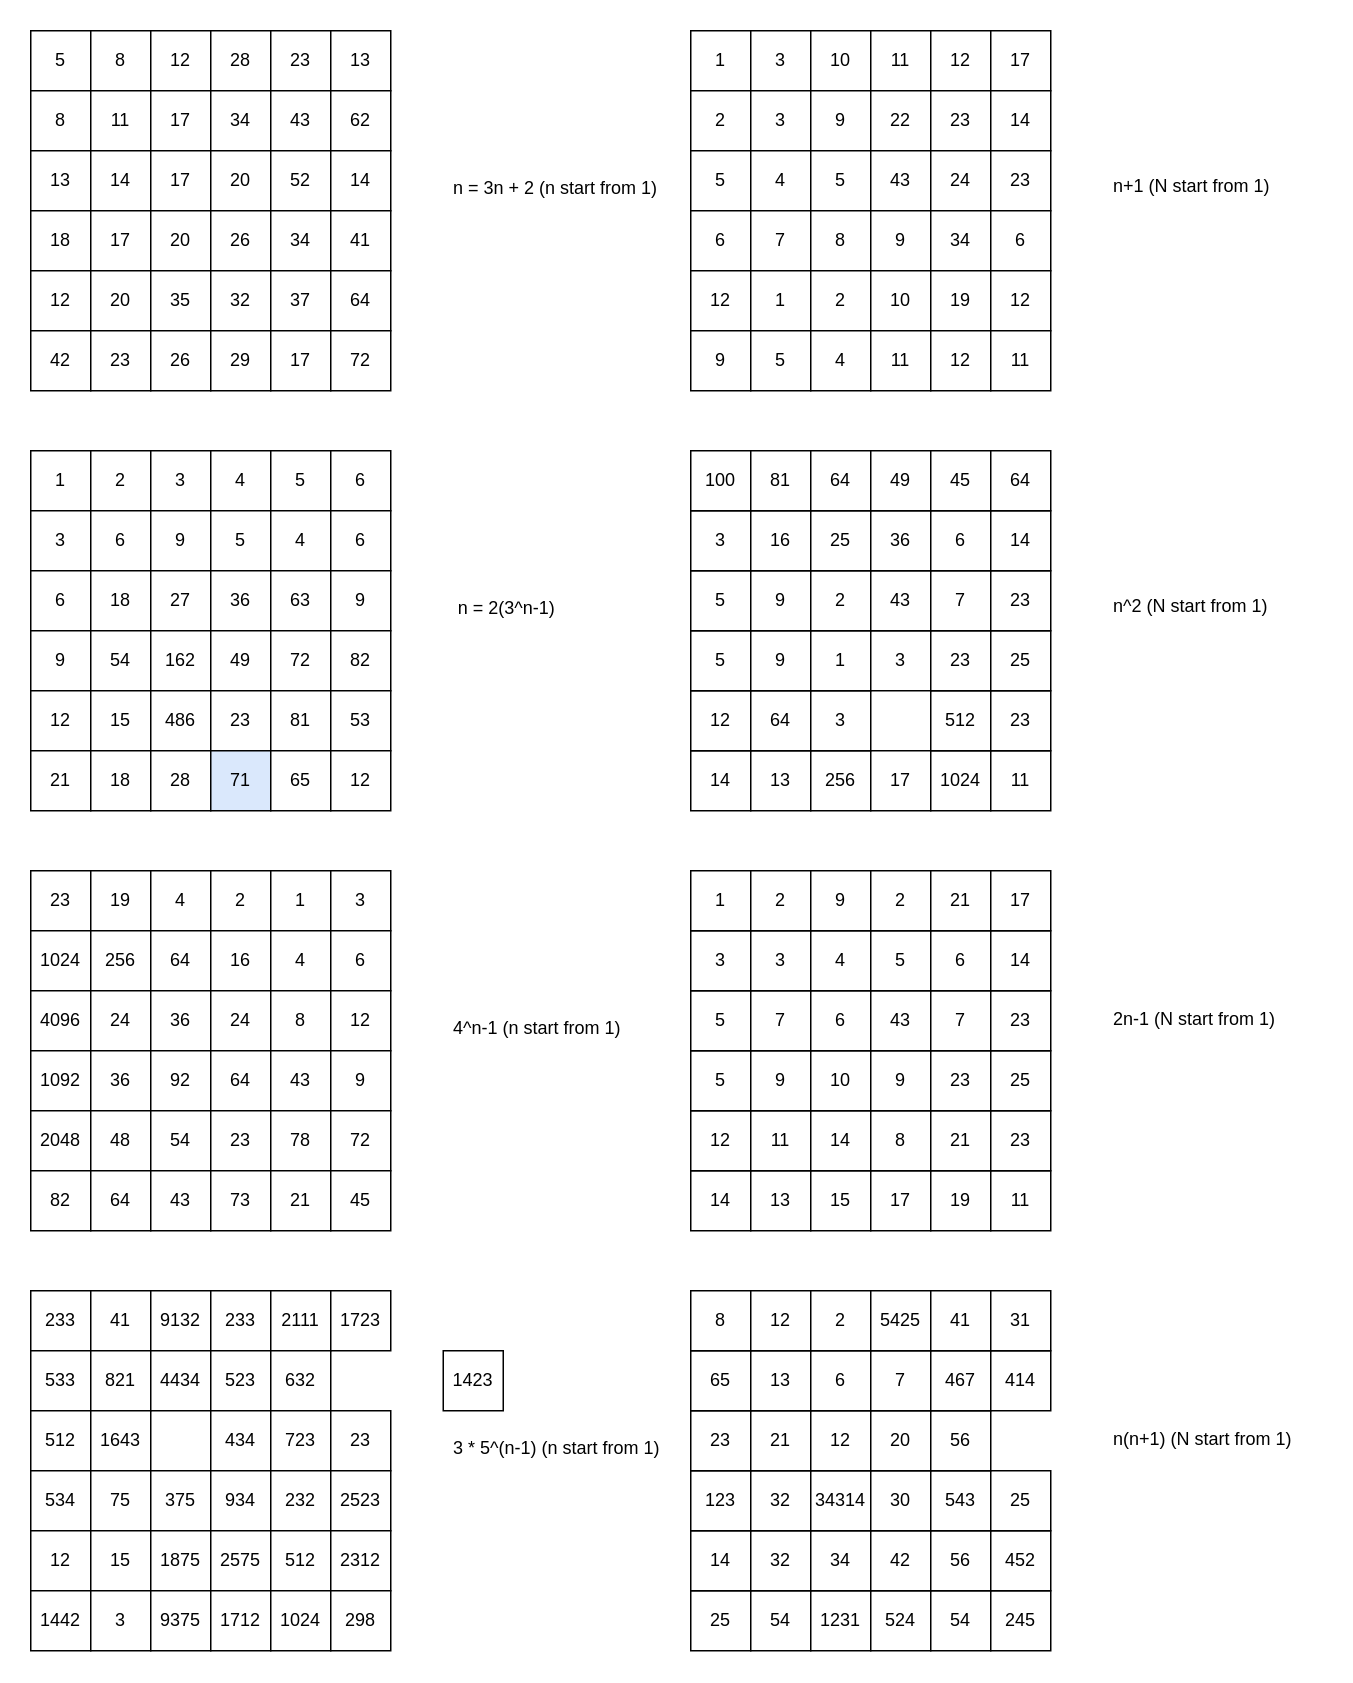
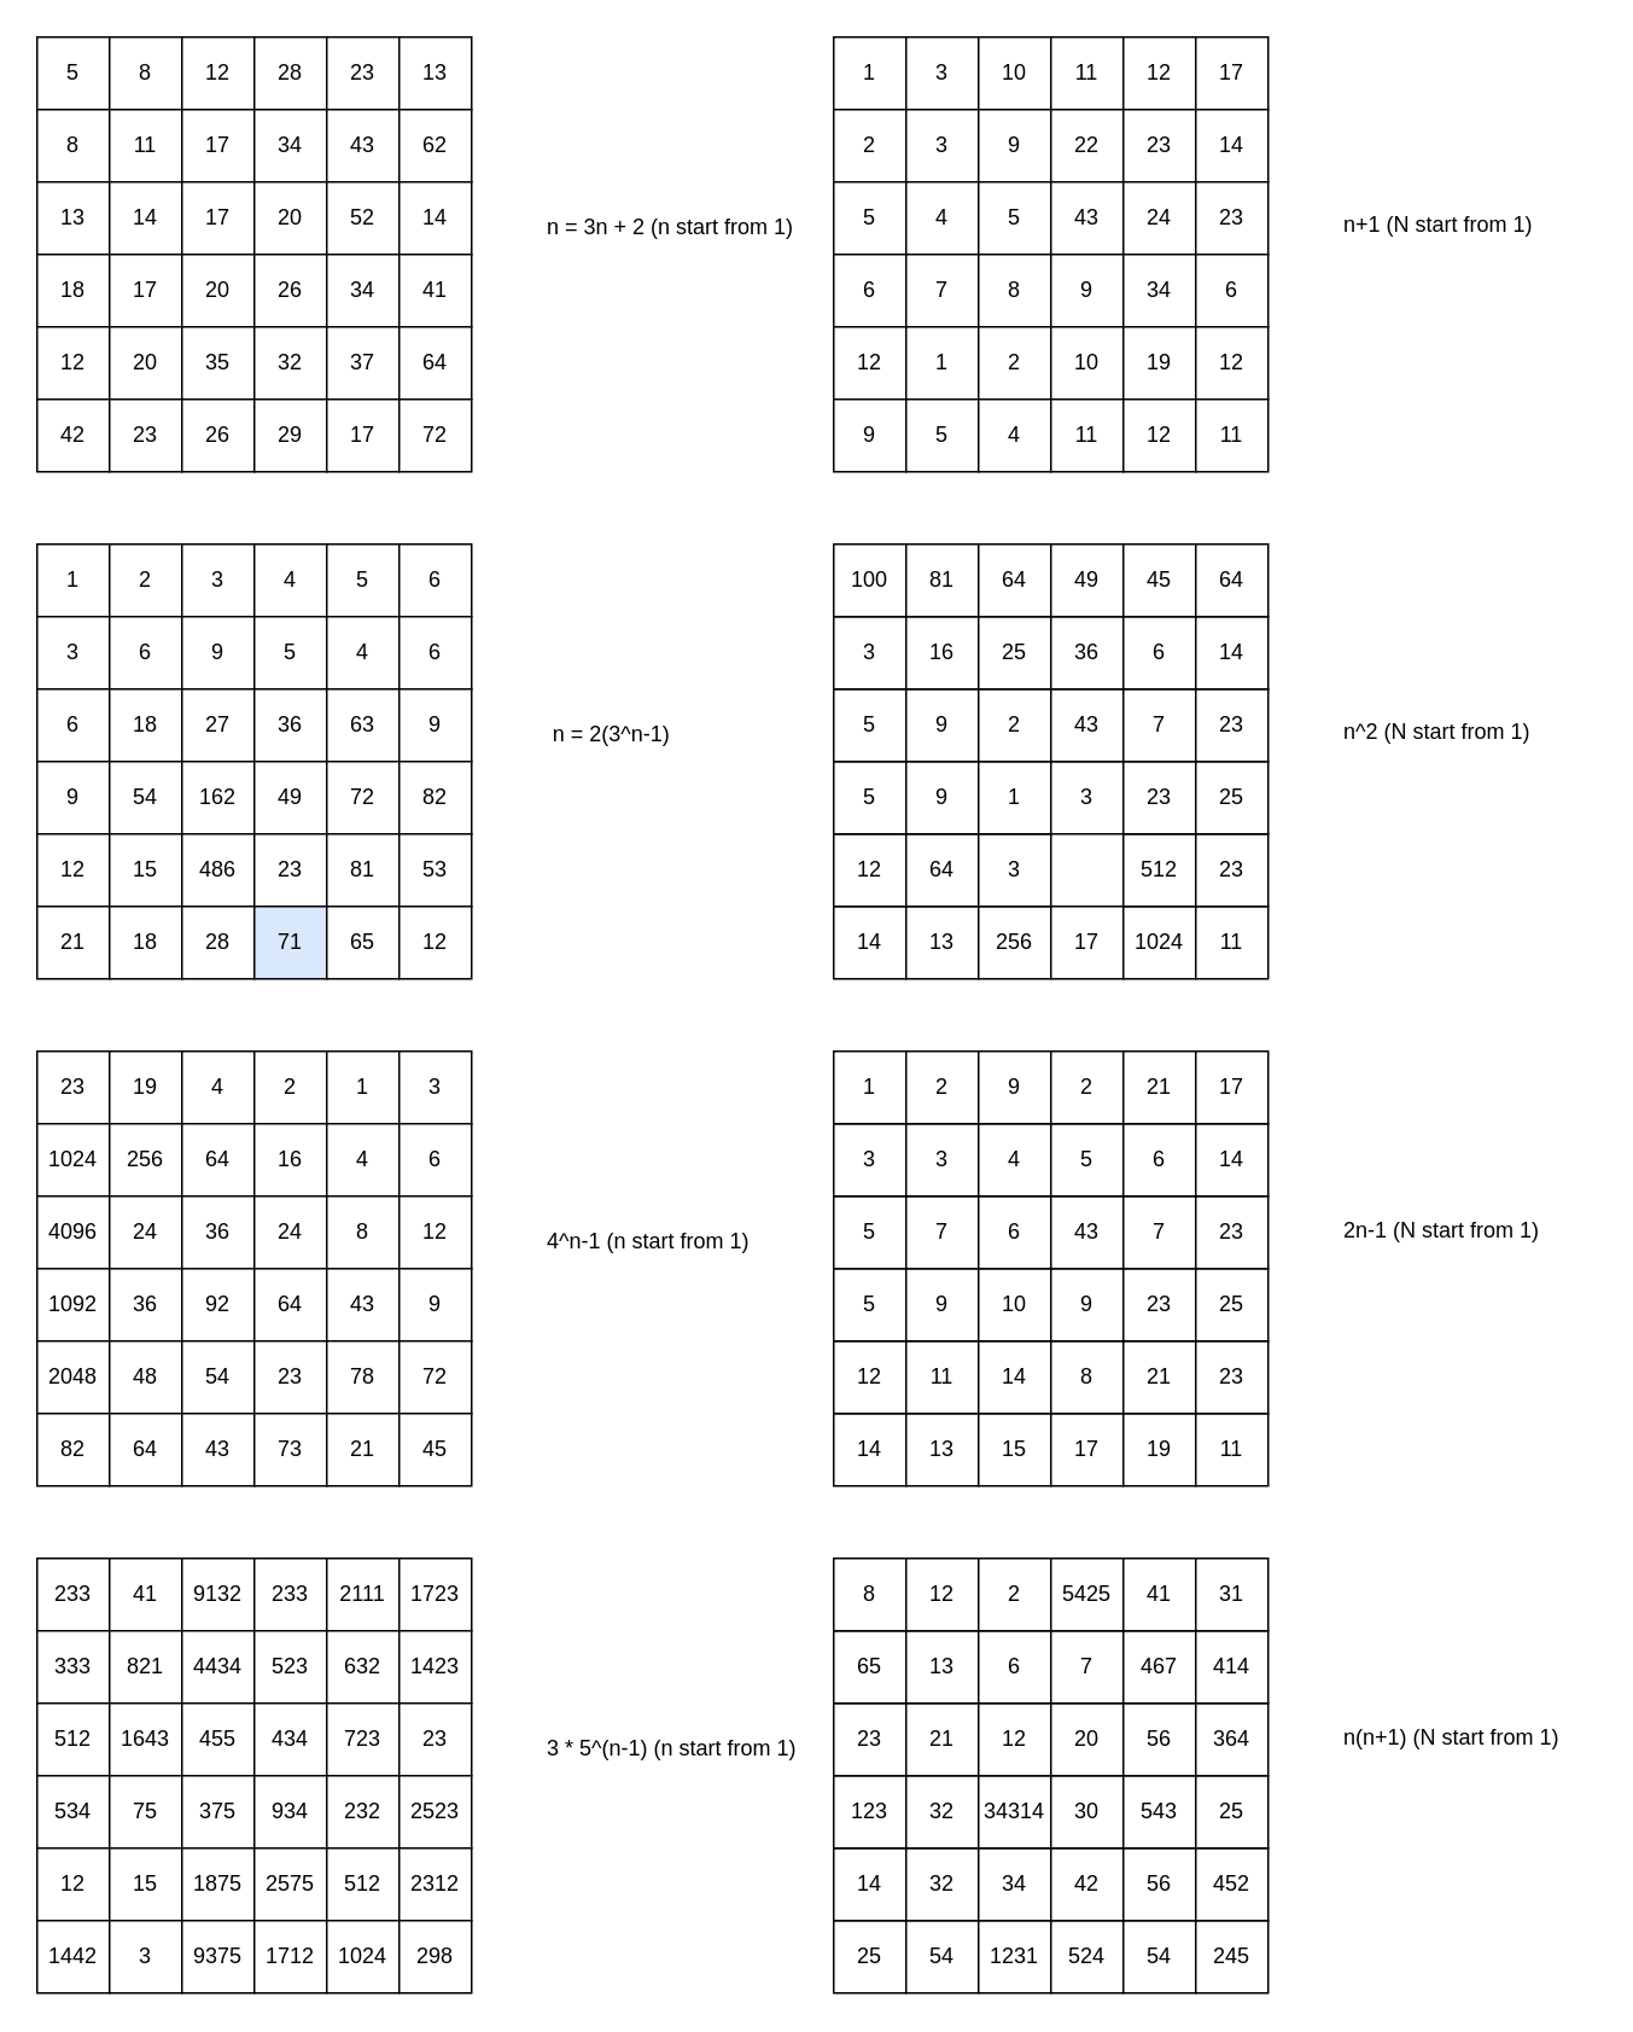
- <mxCell id="44" value="533" style="whiteSpace=wrap;html=1;aspect=fixed;" parent="1" vertex="1"><mxGeometry x="20" y="900" width="40" height="40" as="geometry" /></mxCell>
+ <mxCell id="44" value="333" style="whiteSpace=wrap;html=1;aspect=fixed;" parent="1" vertex="1"><mxGeometry x="20" y="900" width="40" height="40" as="geometry" /></mxCell>
- <mxCell id="49" value="1423" style="whiteSpace=wrap;html=1;aspect=fixed;" parent="1" vertex="1"><mxGeometry x="295" y="900" width="40" height="40" as="geometry" /></mxCell>
+ <mxCell id="49" value="1423" style="whiteSpace=wrap;html=1;aspect=fixed;" parent="1" vertex="1"><mxGeometry x="220" y="900" width="40" height="40" as="geometry" /></mxCell>
+ <mxCell id="52" value="455" style="whiteSpace=wrap;html=1;aspect=fixed;" parent="1" vertex="1"><mxGeometry x="100" y="940" width="40" height="40" as="geometry" /></mxCell>
+ <mxCell id="283" value="364" style="whiteSpace=wrap;html=1;aspect=fixed;" vertex="1" parent="1"><mxGeometry x="660" y="940" width="40" height="40" as="geometry" /></mxCell>
